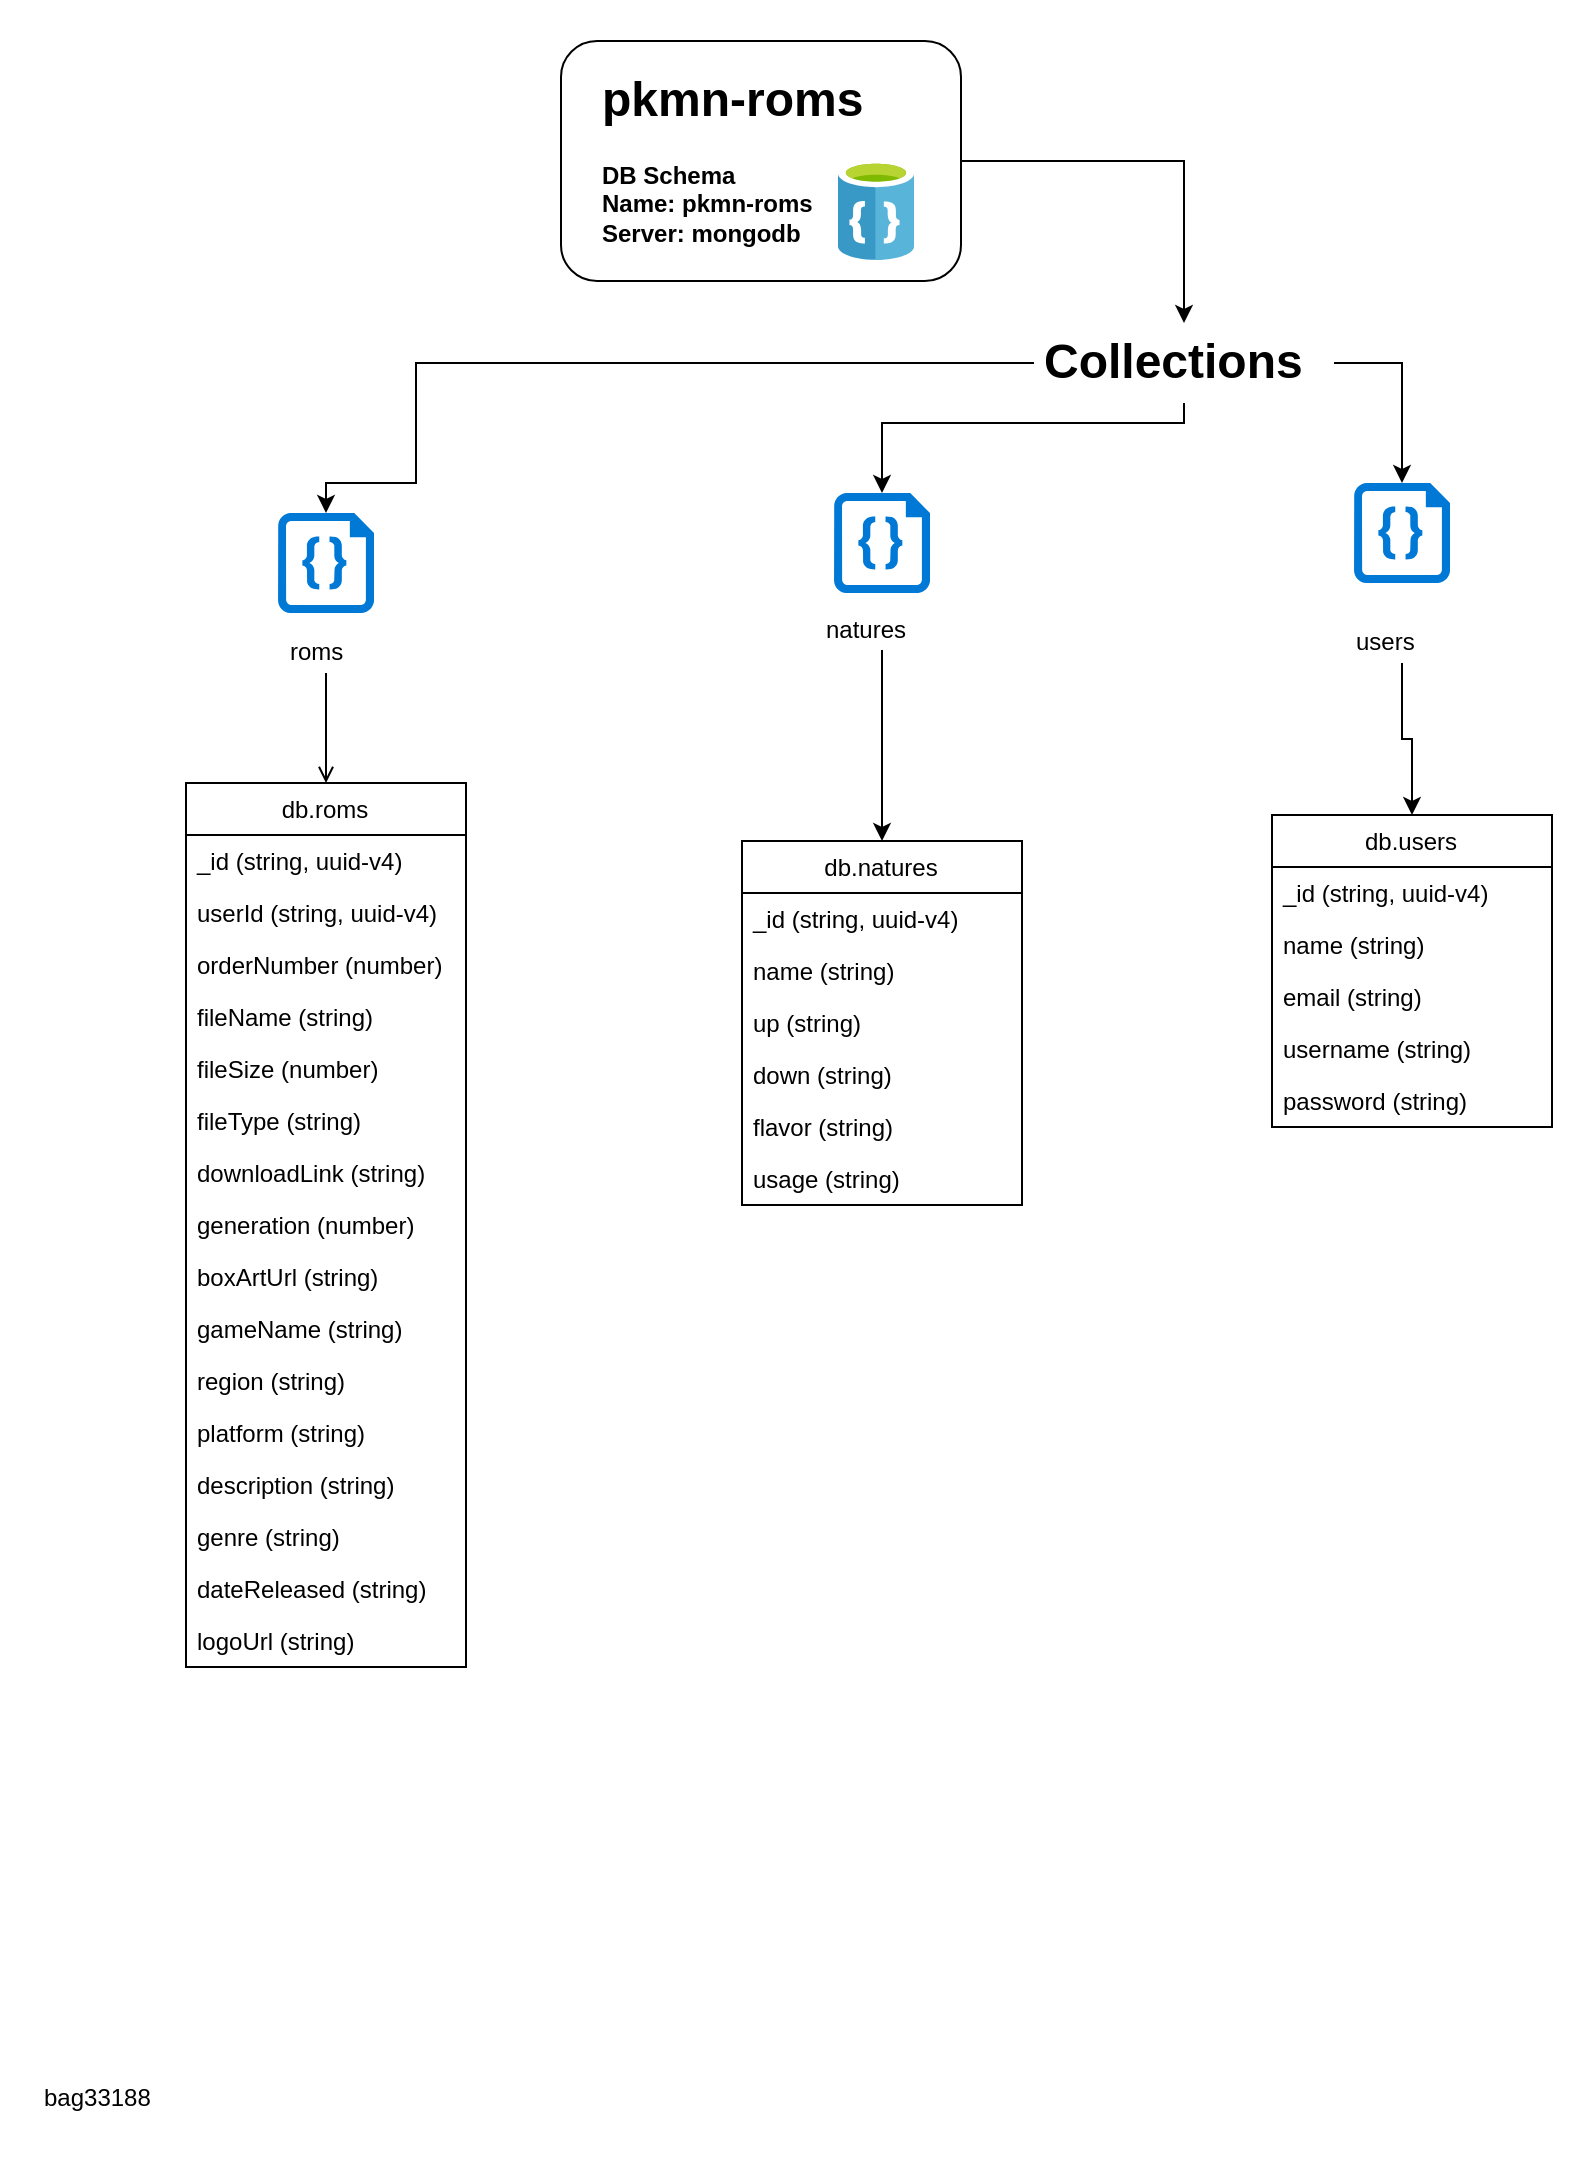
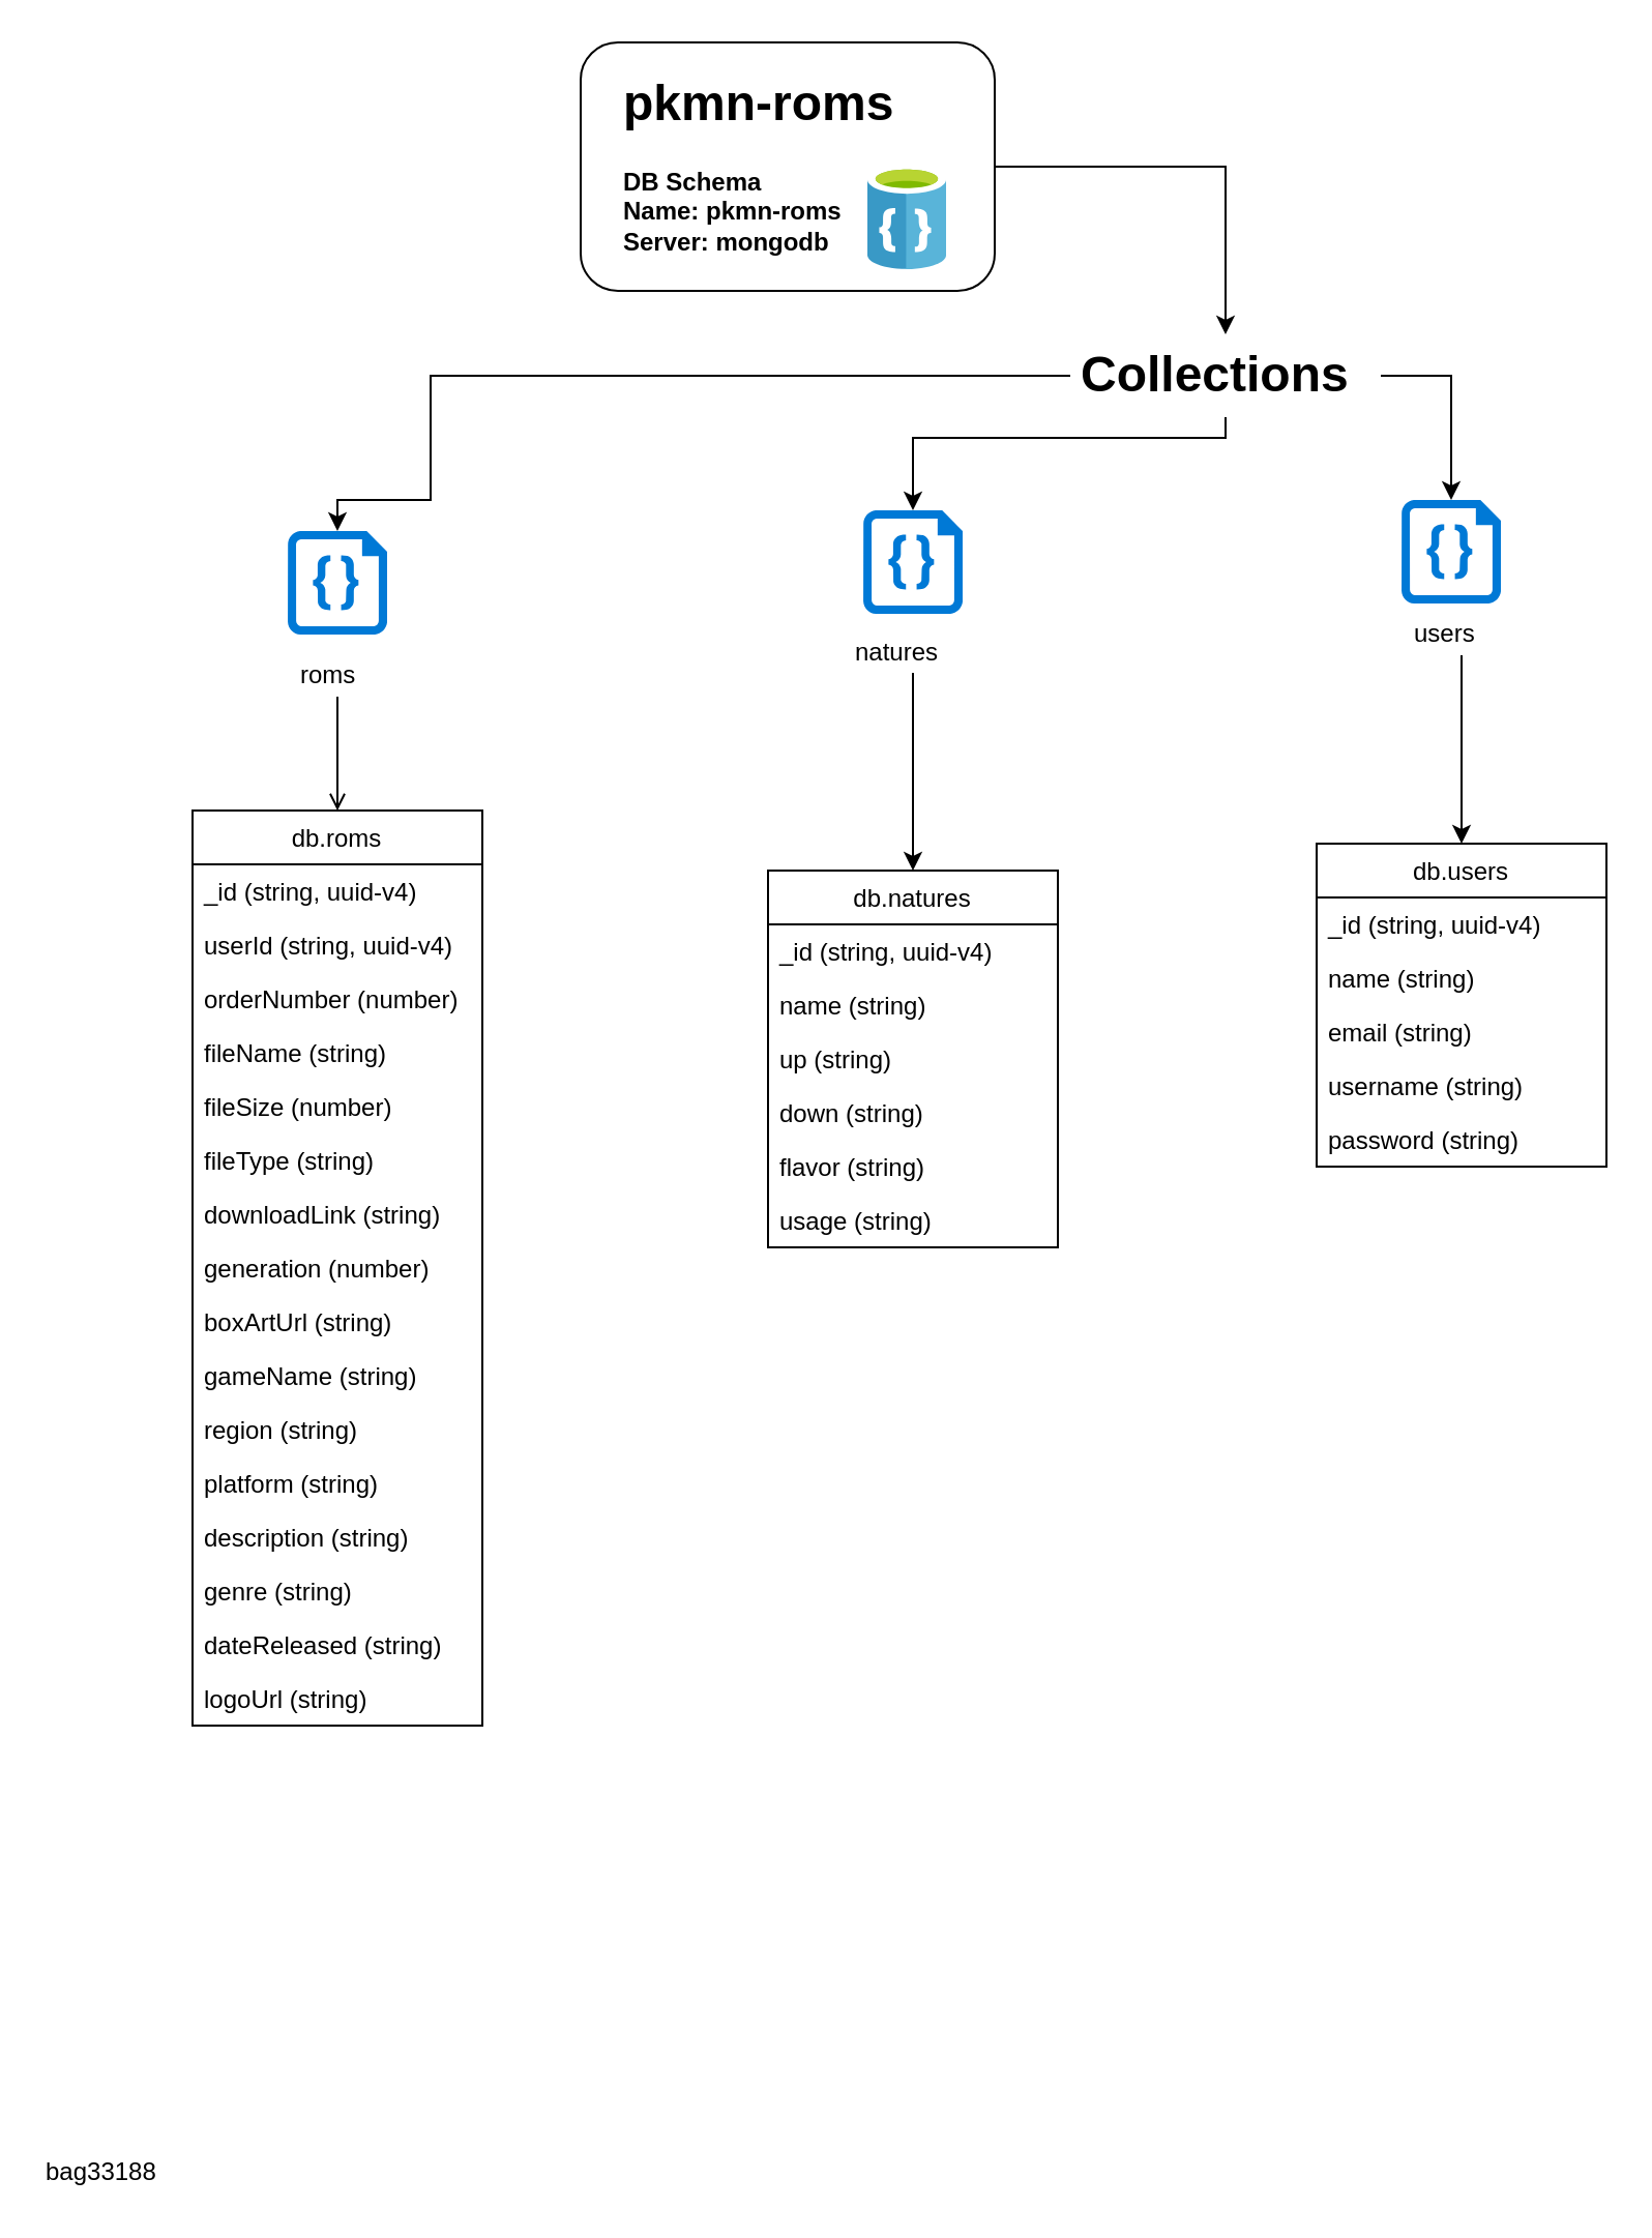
- <mxCell id="12" value="users&lt;br&gt;" style="text;html=1;resizable=0;points=[];autosize=1;align=left;verticalAlign=top;spacingTop=-4;" parent="1" vertex="1"><mxGeometry x="675.5" y="311" width="50" height="20" as="geometry" /></mxCell>
+ <mxCell id="12" value="users&lt;br&gt;" style="text;html=1;resizable=0;points=[];autosize=1;align=left;verticalAlign=top;spacingTop=-4;" parent="1" vertex="1"><mxGeometry x="680.5" y="296" width="50" height="20" as="geometry" /></mxCell>
